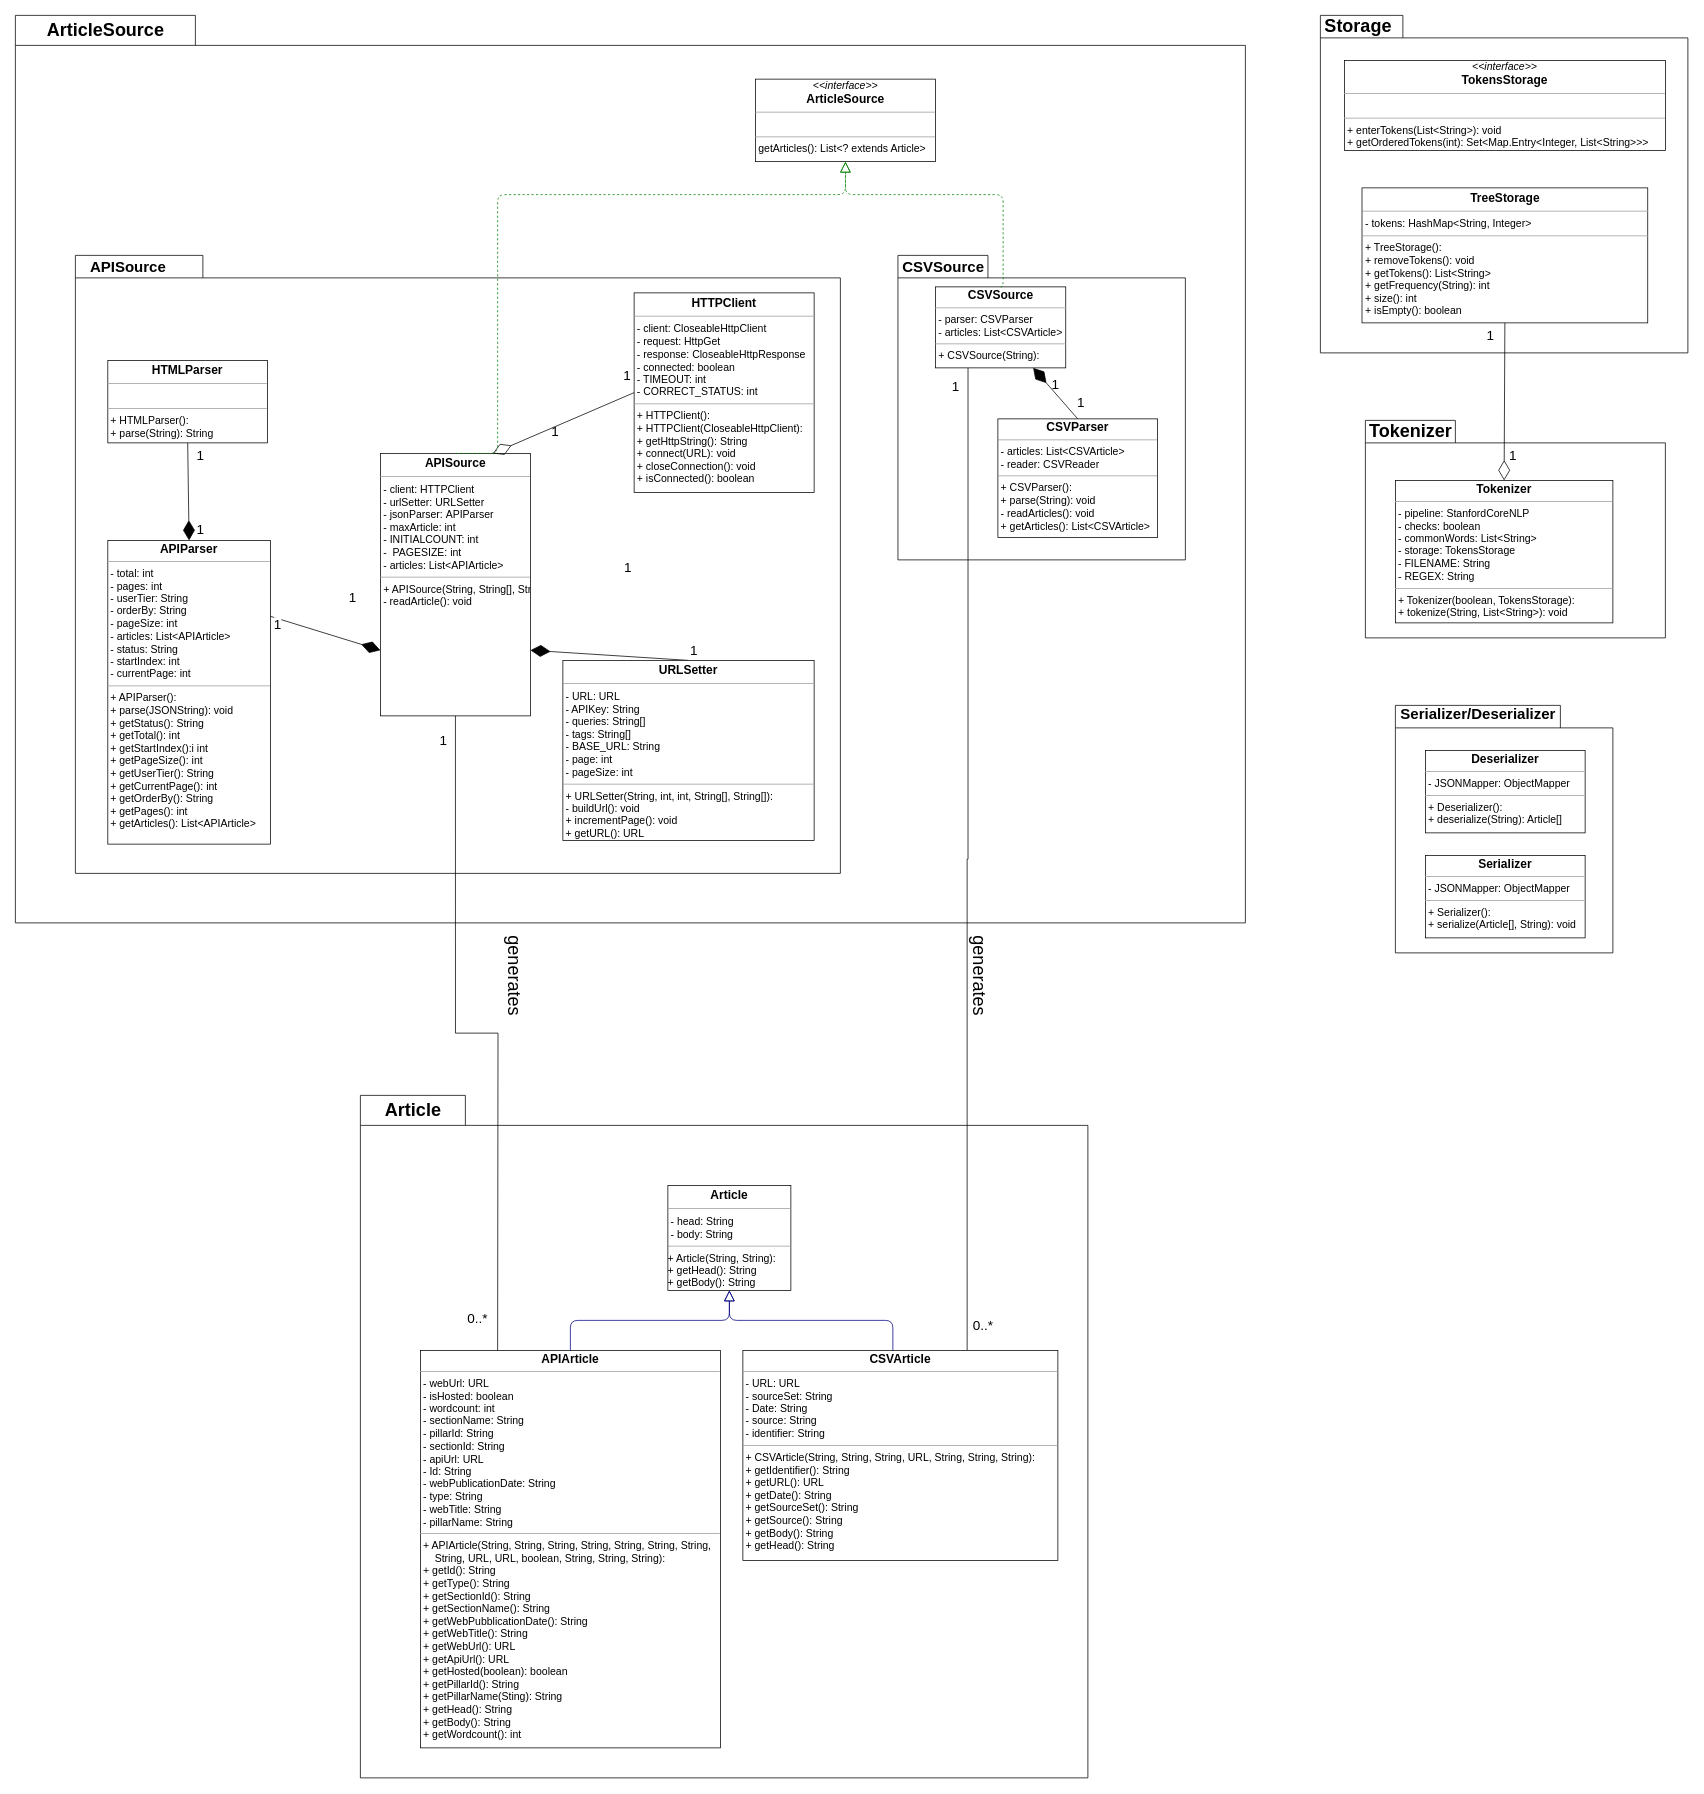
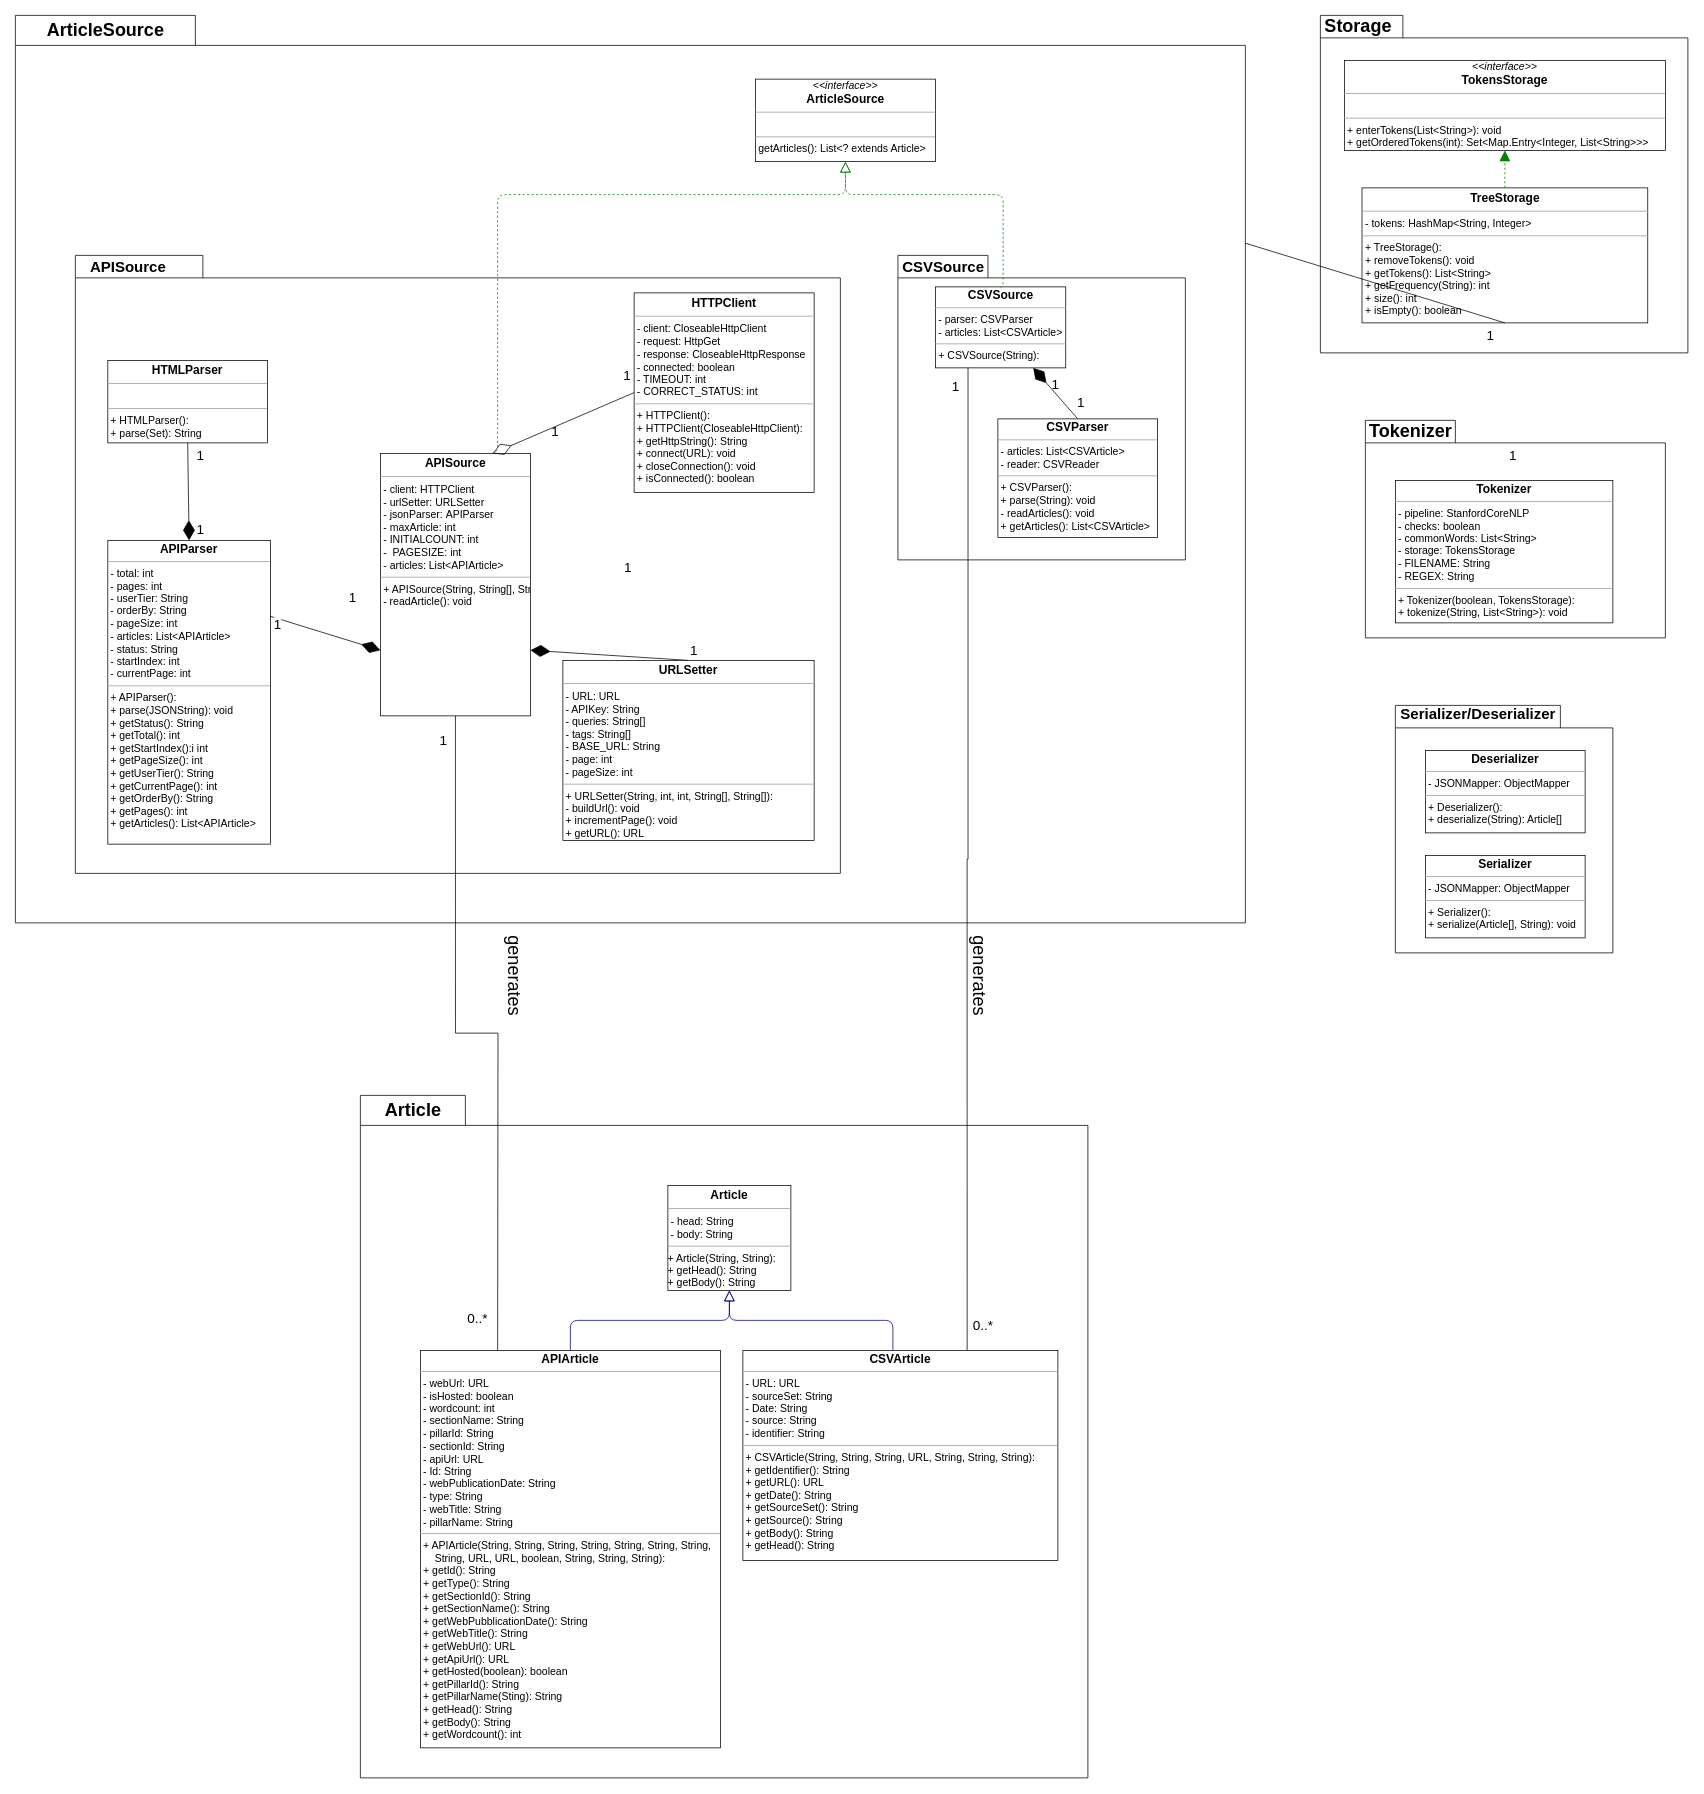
+ <mxCell id="14" value="" style="html=1;rounded=1;edgeStyle=orthogonalEdgeStyle;dashed=1;startArrow=none;endArrow=block;endSize=12;strokeColor=#008200;exitX=0.500;exitY=0.000;exitDx=0;exitDy=0;entryX=0.5;entryY=1;entryDx=0;entryDy=0;" parent="1" source="13" target="15" edge="1"><mxGeometry width="50" height="50" relative="1" as="geometry"><Array as="points" /><mxPoint x="2031" y="230" as="targetPoint" /></mxGeometry></mxCell>
- <mxCell id="55" value="&lt;p style=&quot;margin: 4px 0px 0px; text-align: center; line-height: 120%; font-size: 16px;&quot;&gt;&lt;b style=&quot;&quot;&gt;&lt;font style=&quot;font-size: 16px;&quot;&gt;HTMLParser&lt;/font&gt;&lt;/b&gt;&lt;/p&gt;&lt;hr style=&quot;line-height: 120%; font-size: 16px;&quot; size=&quot;1&quot;&gt;&lt;p style=&quot;margin: 0px 0px 0px 4px; line-height: 120%;&quot;&gt;&lt;/p&gt;&lt;p style=&quot;margin: 0px 0px 0px 4px; line-height: 120%;&quot;&gt;&amp;nbsp;&lt;/p&gt;&lt;hr style=&quot;line-height: 120%;&quot; size=&quot;1&quot;&gt;&lt;p style=&quot;margin: 0px 0px 0px 4px; line-height: 120%;&quot;&gt;+ HTMLParser():&lt;br style=&quot;border-color: var(--border-color);&quot;&gt;&lt;/p&gt;&lt;p style=&quot;margin: 0px 0px 0px 4px; line-height: 120%;&quot;&gt;+ parse(String): String&lt;br&gt;&lt;/p&gt;" style="verticalAlign=top;align=left;overflow=fill;fontSize=14;fontFamily=Helvetica;html=1;rounded=0;shadow=0;comic=0;labelBackgroundColor=none;strokeWidth=1;movable=1;resizable=1;rotatable=1;deletable=1;editable=1;locked=0;connectable=1;" parent="1" vertex="1"><mxGeometry x="143.25" y="480" width="213" height="110" as="geometry" /></mxCell>
+ <mxCell id="55" value="&lt;p style=&quot;margin: 4px 0px 0px; text-align: center; line-height: 120%; font-size: 16px;&quot;&gt;&lt;b style=&quot;&quot;&gt;&lt;font style=&quot;font-size: 16px;&quot;&gt;HTMLParser&lt;/font&gt;&lt;/b&gt;&lt;/p&gt;&lt;hr style=&quot;line-height: 120%; font-size: 16px;&quot; size=&quot;1&quot;&gt;&lt;p style=&quot;margin: 0px 0px 0px 4px; line-height: 120%;&quot;&gt;&lt;/p&gt;&lt;p style=&quot;margin: 0px 0px 0px 4px; line-height: 120%;&quot;&gt;&amp;nbsp;&lt;/p&gt;&lt;hr style=&quot;line-height: 120%;&quot; size=&quot;1&quot;&gt;&lt;p style=&quot;margin: 0px 0px 0px 4px; line-height: 120%;&quot;&gt;+ HTMLParser():&lt;br style=&quot;border-color: var(--border-color);&quot;&gt;&lt;/p&gt;&lt;p style=&quot;margin: 0px 0px 0px 4px; line-height: 120%;&quot;&gt;+ parse(Set): String&lt;br&gt;&lt;/p&gt;" style="verticalAlign=top;align=left;overflow=fill;fontSize=14;fontFamily=Helvetica;html=1;rounded=0;shadow=0;comic=0;labelBackgroundColor=none;strokeWidth=1;movable=1;resizable=1;rotatable=1;deletable=1;editable=1;locked=0;connectable=1;" parent="1" vertex="1"><mxGeometry x="143.25" y="480" width="213" height="110" as="geometry" /></mxCell>
- <mxCell id="17" value="" style="endArrow=diamondThin;endFill=0;endSize=24;html=1;rounded=0;exitX=0.5;exitY=1;exitDx=0;exitDy=0;entryX=0.5;entryY=0;entryDx=0;entryDy=0;" parent="1" source="13" target="10" edge="1"><mxGeometry width="160" relative="1" as="geometry"><mxPoint x="1740" y="640" as="sourcePoint" /><mxPoint x="1985" y="630" as="targetPoint" /></mxGeometry></mxCell>
+ <mxCell id="17" value="" style="endArrow=diamondThin;endFill=0;endSize=24;html=1;rounded=0;exitX=0.5;exitY=1;exitDx=0;exitDy=0;" parent="1" source="13" target="40" edge="1"><mxGeometry width="160" relative="1" as="geometry"><mxPoint x="1740" y="640" as="sourcePoint" /><mxPoint x="1985" y="630" as="targetPoint" /></mxGeometry></mxCell>
